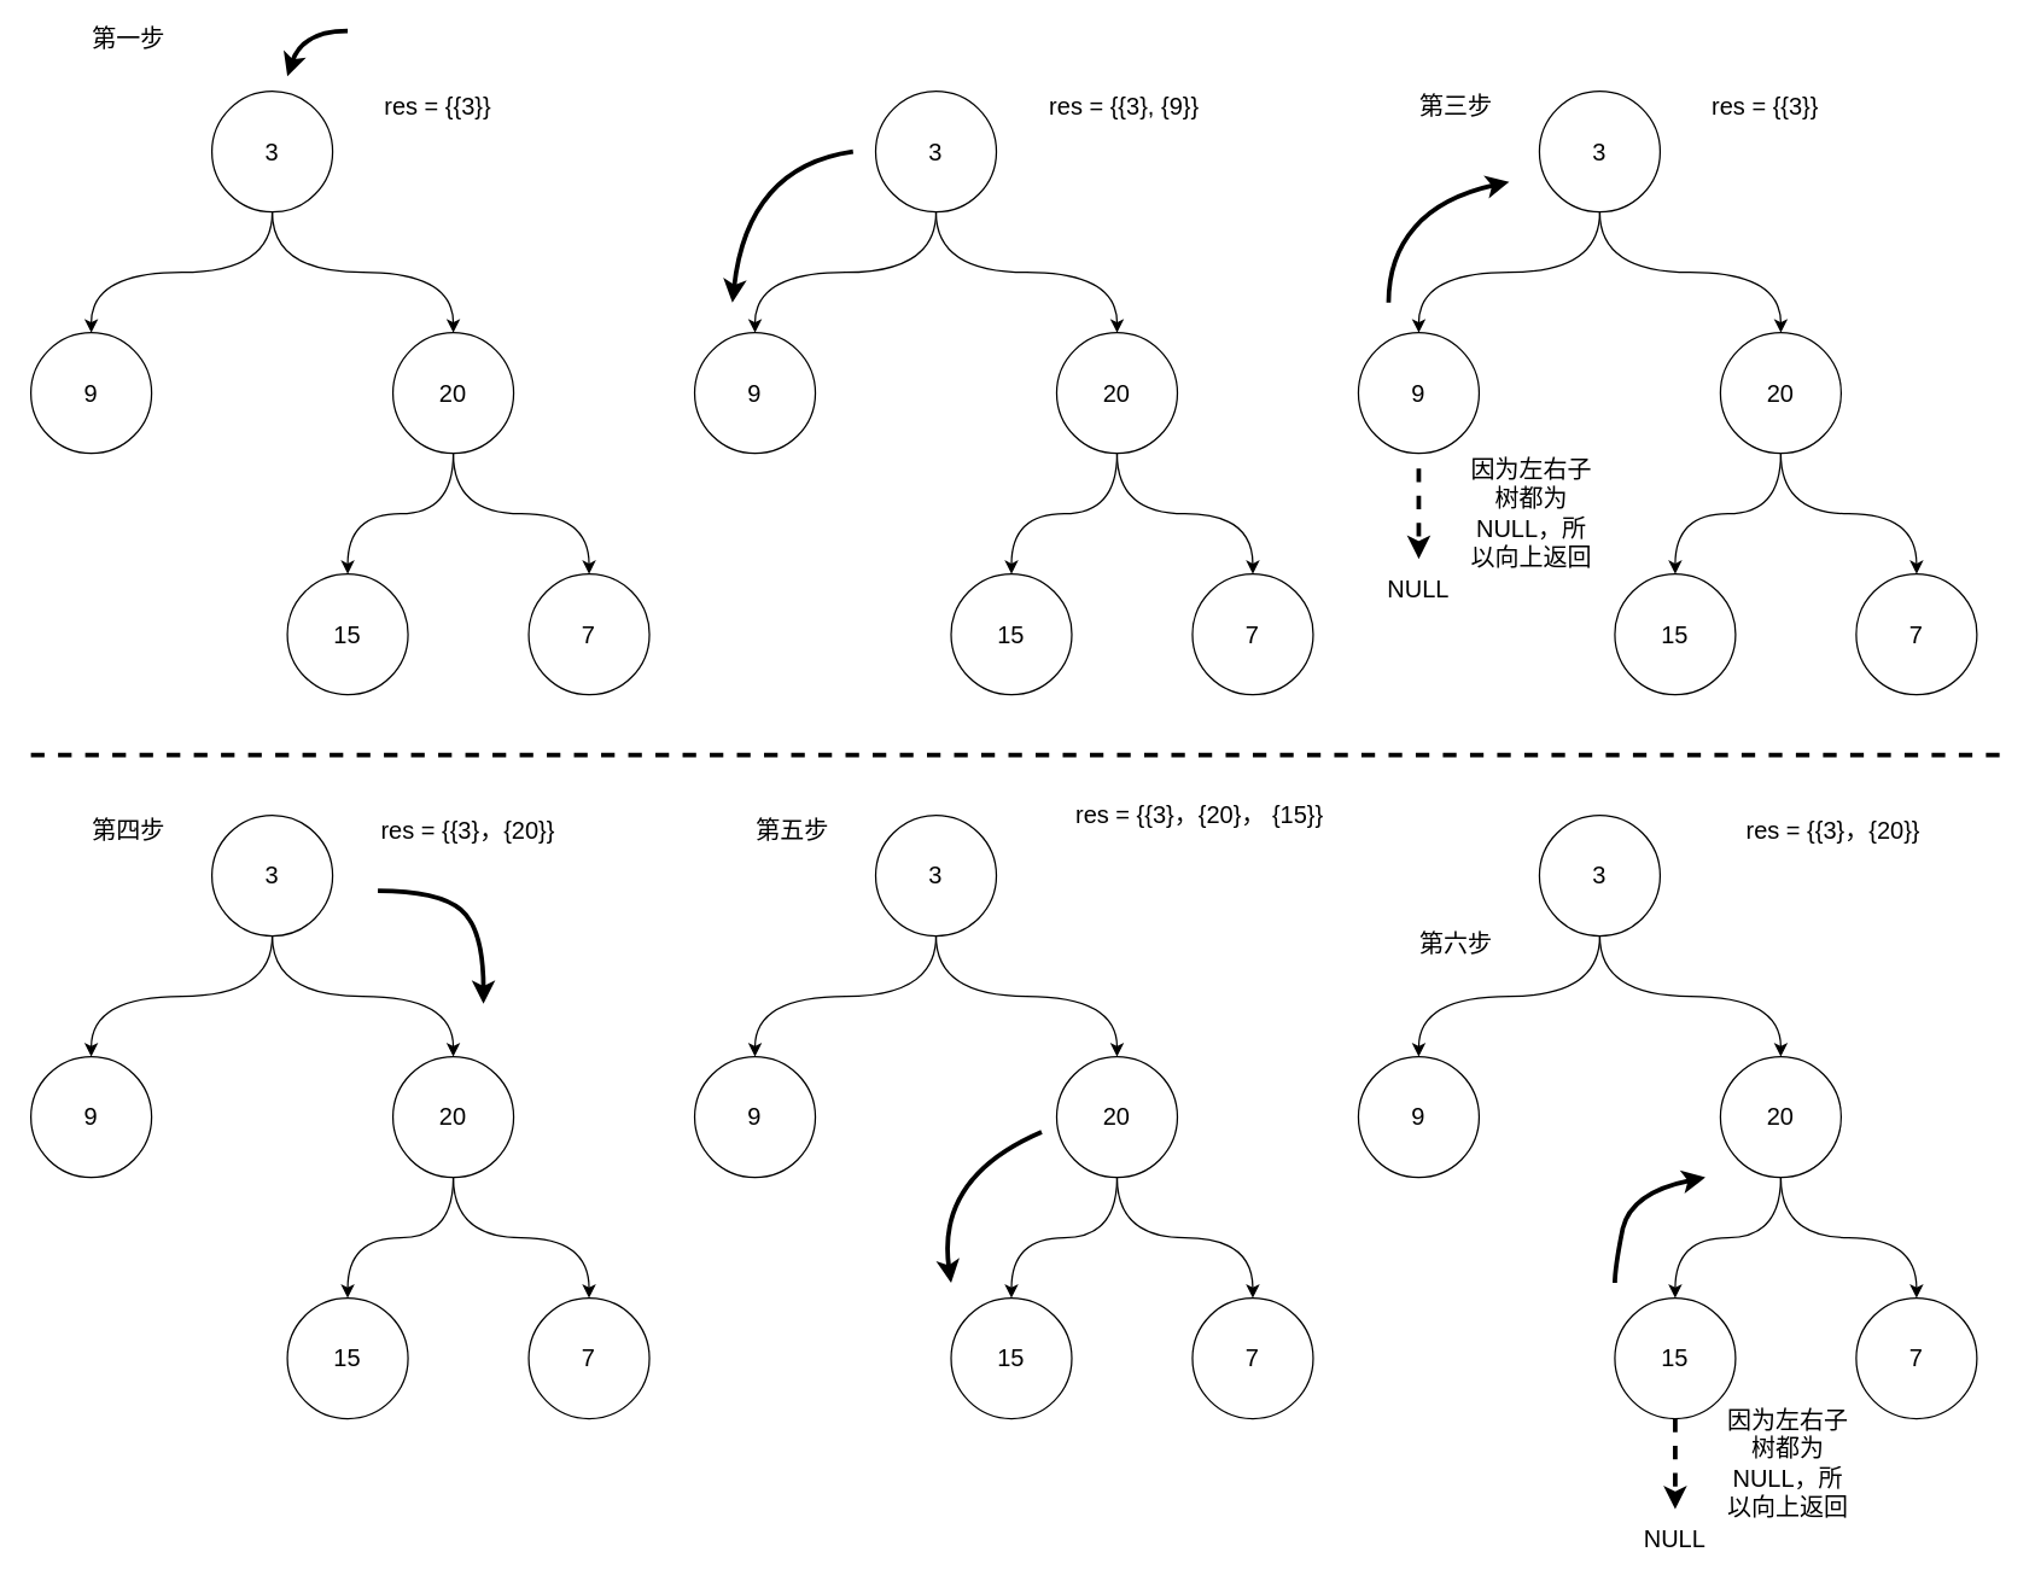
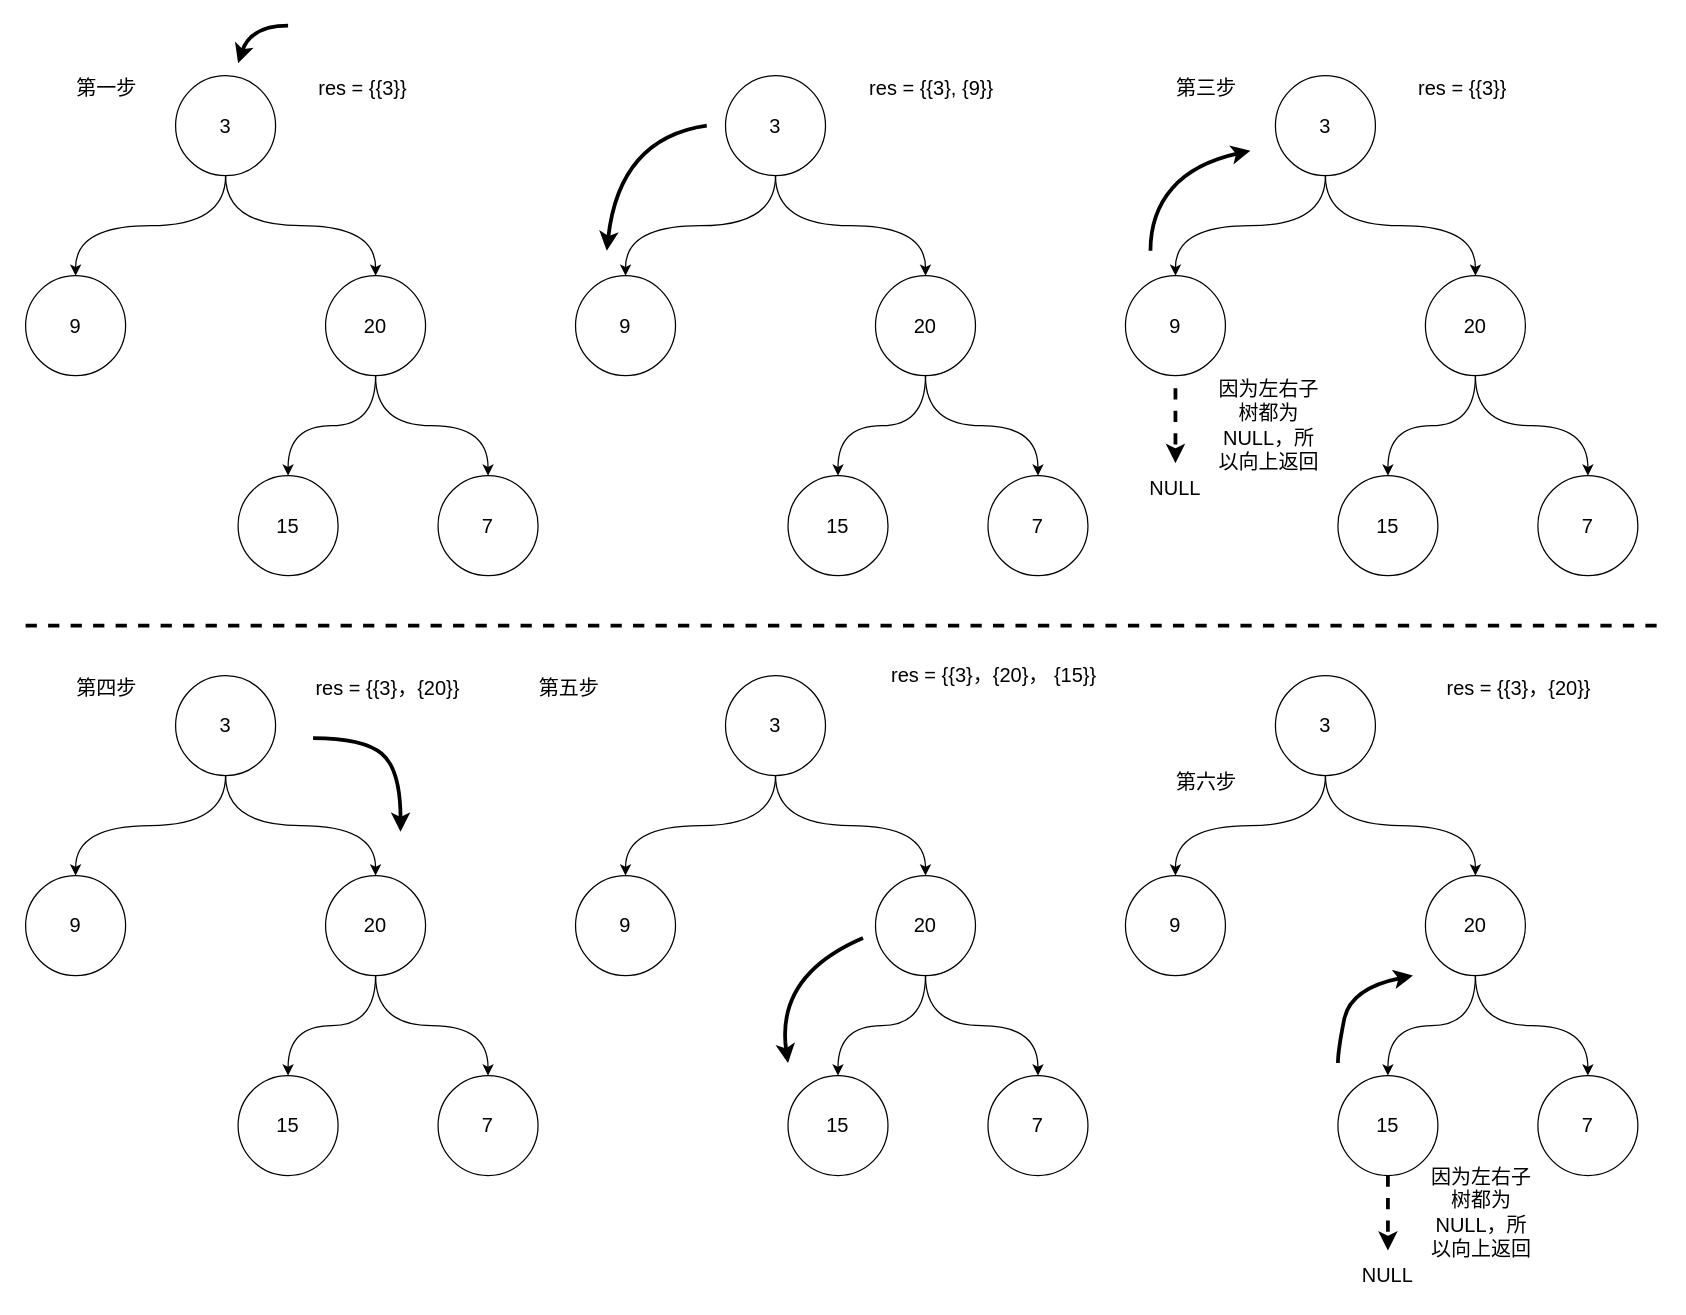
- <mxCell id="11" value="&lt;font style=&quot;font-size: 16px&quot;&gt;第一步&lt;/font&gt;" style="text;html=1;strokeColor=none;fillColor=none;align=center;verticalAlign=middle;whiteSpace=wrap;rounded=0;" vertex="1" parent="1"><mxGeometry x="60" y="15" width="50" height="20" as="geometry" /></mxCell>
+ <mxCell id="11" value="&lt;font style=&quot;font-size: 16px&quot;&gt;第一步&lt;/font&gt;" style="text;html=1;strokeColor=none;fillColor=none;align=center;verticalAlign=middle;whiteSpace=wrap;rounded=0;" vertex="1" parent="1"><mxGeometry x="60" y="60" width="50" height="20" as="geometry" /></mxCell>
- <mxCell id="62" value="&lt;font style=&quot;font-size: 16px&quot;&gt;第五步&lt;/font&gt;" style="text;html=1;strokeColor=none;fillColor=none;align=center;verticalAlign=middle;whiteSpace=wrap;rounded=0;" vertex="1" parent="1"><mxGeometry x="500" y="540" width="50" height="20" as="geometry" /></mxCell>
+ <mxCell id="62" value="&lt;font style=&quot;font-size: 16px&quot;&gt;第五步&lt;/font&gt;" style="text;html=1;strokeColor=none;fillColor=none;align=center;verticalAlign=middle;whiteSpace=wrap;rounded=0;" vertex="1" parent="1"><mxGeometry x="430" y="540" width="50" height="20" as="geometry" /></mxCell>
